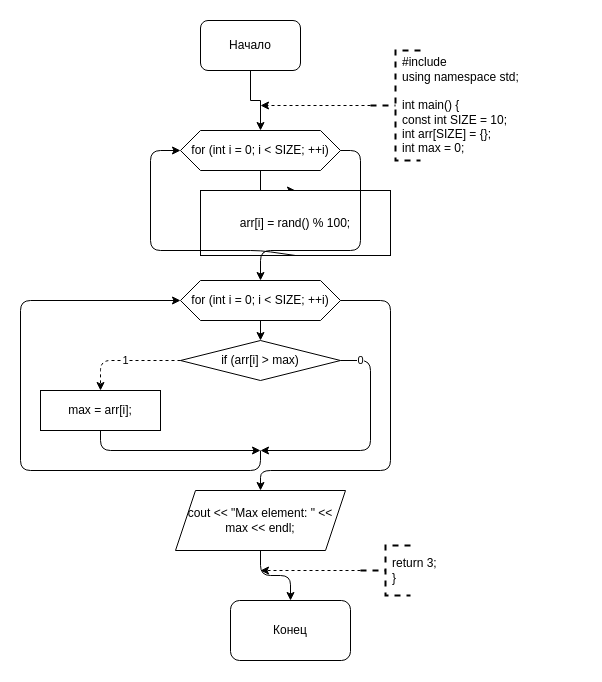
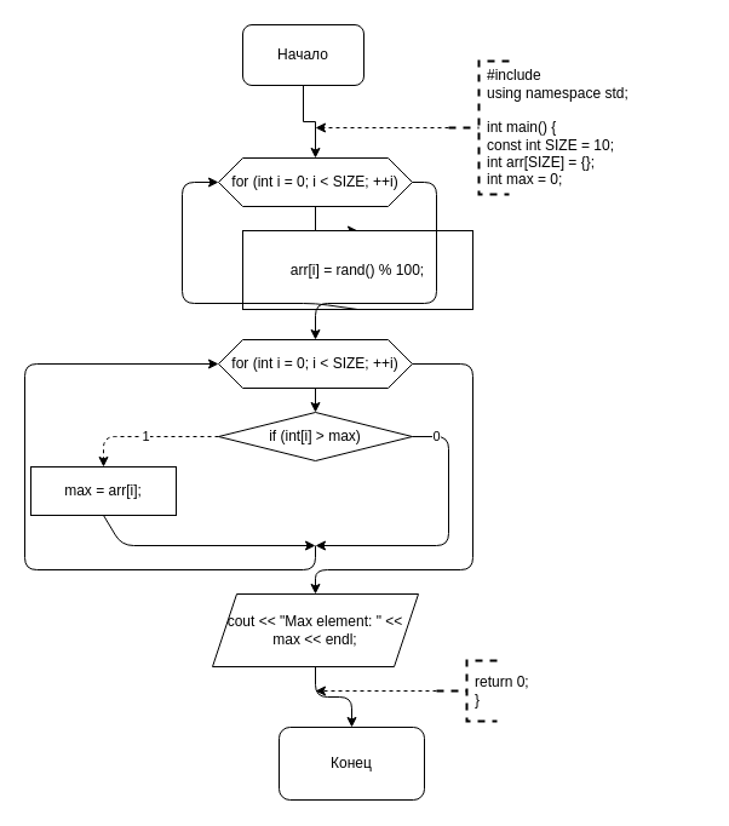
- <mxCell id="19" value="if (arr[i] &amp;gt; max)" style="rhombus;whiteSpace=wrap;html=1;" vertex="1" parent="1"><mxGeometry x="180" y="340" width="160" height="40" as="geometry" /></mxCell>
+ <mxCell id="19" value="if (int[i] &amp;gt; max)" style="rhombus;whiteSpace=wrap;html=1;" vertex="1" parent="1"><mxGeometry x="180" y="340" width="160" height="40" as="geometry" /></mxCell>
- <mxCell id="20" value="max = arr[i];" style="rounded=0;whiteSpace=wrap;html=1;" vertex="1" parent="1"><mxGeometry x="40" y="390" width="120" height="40" as="geometry" /></mxCell>
+ <mxCell id="20" value="max = arr[i];" style="rounded=0;whiteSpace=wrap;html=1;" vertex="1" parent="1"><mxGeometry x="25" y="385" width="120" height="40" as="geometry" /></mxCell>
- <mxCell id="15" value="return 3;&lt;br&gt;}" style="text;html=1;strokeColor=none;fillColor=none;align=left;verticalAlign=middle;whiteSpace=wrap;rounded=0;dashed=1;" vertex="1" parent="1"><mxGeometry x="390" y="545" width="110" height="50" as="geometry" /></mxCell>
+ <mxCell id="15" value="return 0;&lt;br&gt;}" style="text;html=1;strokeColor=none;fillColor=none;align=left;verticalAlign=middle;whiteSpace=wrap;rounded=0;dashed=1;" vertex="1" parent="1"><mxGeometry x="390" y="545" width="110" height="50" as="geometry" /></mxCell>
